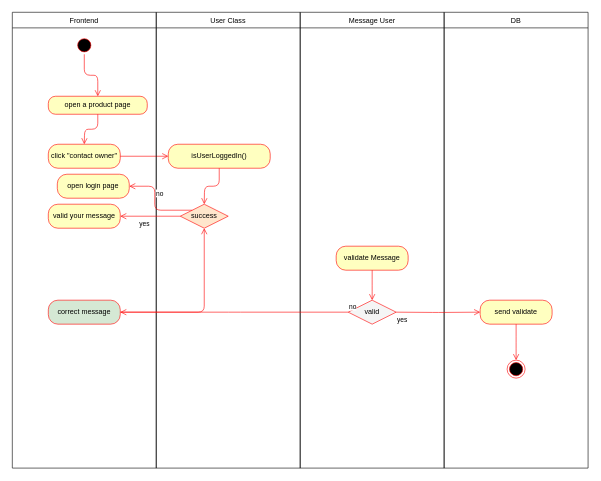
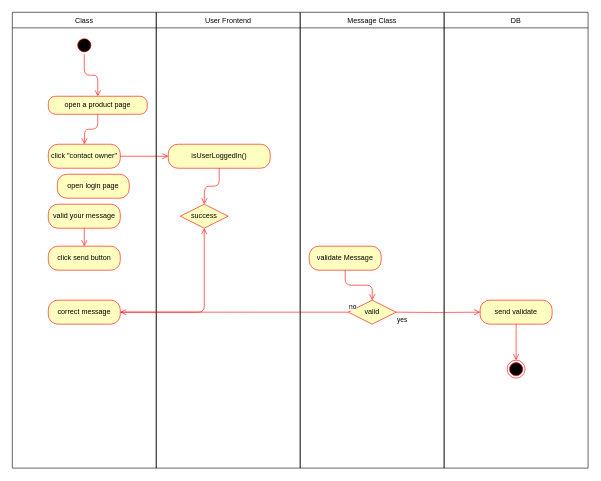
- <mxCell id="2" value="Frontend" style="swimlane;fontStyle=0;childLayout=stackLayout;horizontal=1;startSize=26;fillColor=none;horizontalStack=0;resizeParent=1;resizeParentMax=0;resizeLast=0;collapsible=1;marginBottom=0;" vertex="1" parent="1"><mxGeometry x="20" y="20" width="240" height="760" as="geometry"><mxRectangle x="40" y="40" width="80" height="26" as="alternateBounds" /></mxGeometry></mxCell>
+ <mxCell id="2" value="Class" style="swimlane;fontStyle=0;childLayout=stackLayout;horizontal=1;startSize=26;fillColor=none;horizontalStack=0;resizeParent=1;resizeParentMax=0;resizeLast=0;collapsible=1;marginBottom=0;" vertex="1" parent="1"><mxGeometry x="20" y="20" width="240" height="760" as="geometry"><mxRectangle x="40" y="40" width="80" height="26" as="alternateBounds" /></mxGeometry></mxCell>
- <mxCell id="11" value="User Class" style="swimlane;fontStyle=0;childLayout=stackLayout;horizontal=1;startSize=26;fillColor=none;horizontalStack=0;resizeParent=1;resizeParentMax=0;resizeLast=0;collapsible=1;marginBottom=0;" vertex="1" parent="1"><mxGeometry x="260" y="20" width="240" height="760" as="geometry"><mxRectangle x="280" y="40" width="90" height="26" as="alternateBounds" /></mxGeometry></mxCell>
+ <mxCell id="11" value="User Frontend" style="swimlane;fontStyle=0;childLayout=stackLayout;horizontal=1;startSize=26;fillColor=none;horizontalStack=0;resizeParent=1;resizeParentMax=0;resizeLast=0;collapsible=1;marginBottom=0;" vertex="1" parent="1"><mxGeometry x="260" y="20" width="240" height="760" as="geometry"><mxRectangle x="280" y="40" width="90" height="26" as="alternateBounds" /></mxGeometry></mxCell>
- <mxCell id="19" value="Message User" style="swimlane;fontStyle=0;childLayout=stackLayout;horizontal=1;startSize=26;fillColor=none;horizontalStack=0;resizeParent=1;resizeParentMax=0;resizeLast=0;collapsible=1;marginBottom=0;" vertex="1" parent="1"><mxGeometry x="500" y="20" width="240" height="760" as="geometry"><mxRectangle x="520" y="40" width="50" height="26" as="alternateBounds" /></mxGeometry></mxCell>
+ <mxCell id="19" value="Message Class" style="swimlane;fontStyle=0;childLayout=stackLayout;horizontal=1;startSize=26;fillColor=none;horizontalStack=0;resizeParent=1;resizeParentMax=0;resizeLast=0;collapsible=1;marginBottom=0;" vertex="1" parent="1"><mxGeometry x="500" y="20" width="240" height="760" as="geometry"><mxRectangle x="520" y="40" width="50" height="26" as="alternateBounds" /></mxGeometry></mxCell>
- <mxCell id="15" value="no" style="edgeStyle=orthogonalEdgeStyle;html=1;align=left;verticalAlign=bottom;endArrow=open;endSize=8;strokeColor=#ff0000;exitX=0;exitY=0;exitDx=0;exitDy=0;entryX=1;entryY=0.5;entryDx=0;entryDy=0;" edge="1" source="14" parent="1" target="17"><mxGeometry x="0.125" relative="1" as="geometry"><mxPoint x="480" y="360" as="targetPoint" /><mxPoint as="offset" /></mxGeometry></mxCell>
- <mxCell id="16" value="yes" style="edgeStyle=orthogonalEdgeStyle;html=1;align=left;verticalAlign=top;endArrow=open;endSize=8;strokeColor=#ff0000;exitX=0;exitY=0.5;exitDx=0;exitDy=0;entryX=1;entryY=0.5;entryDx=0;entryDy=0;" edge="1" source="14" parent="1" target="9"><mxGeometry x="0.4" relative="1" as="geometry"><mxPoint x="210" y="360" as="targetPoint" /><mxPoint as="offset" /></mxGeometry></mxCell>
- <mxCell id="14" value="success" style="rhombus;whiteSpace=wrap;html=1;fillColor=#ffe6cc;strokeColor=#ff0000;" vertex="1" parent="1"><mxGeometry x="300" y="340" width="80" height="40" as="geometry" /></mxCell>
+ <mxCell id="14" value="success" style="rhombus;whiteSpace=wrap;html=1;fillColor=#ffffc0;strokeColor=#ff0000;" vertex="1" parent="1"><mxGeometry x="300" y="340" width="80" height="40" as="geometry" /></mxCell>
+ <mxCell id="10" value="" style="edgeStyle=orthogonalEdgeStyle;html=1;verticalAlign=bottom;endArrow=open;endSize=8;strokeColor=#ff0000;" edge="1" source="9" parent="1" target="18"><mxGeometry relative="1" as="geometry"><mxPoint x="140" y="430" as="targetPoint" /></mxGeometry></mxCell>
+ <mxCell id="18" value="click send button" style="rounded=1;whiteSpace=wrap;html=1;arcSize=40;fontColor=#000000;fillColor=#ffffc0;strokeColor=#ff0000;" vertex="1" parent="1"><mxGeometry x="80" y="410" width="120" height="40" as="geometry" /></mxCell>
- <mxCell id="21" value="validate Message" style="rounded=1;whiteSpace=wrap;html=1;arcSize=40;fontColor=#000000;fillColor=#ffffc0;strokeColor=#ff0000;" vertex="1" parent="1"><mxGeometry x="560" y="410" width="120" height="40" as="geometry" /></mxCell>
+ <mxCell id="21" value="validate Message" style="rounded=1;whiteSpace=wrap;html=1;arcSize=40;fontColor=#000000;fillColor=#ffffc0;strokeColor=#ff0000;" vertex="1" parent="1"><mxGeometry x="515" y="410" width="120" height="40" as="geometry" /></mxCell>
- <mxCell id="26" value="correct message" style="rounded=1;whiteSpace=wrap;html=1;arcSize=40;fontColor=#000000;fillColor=#d5e8d4;strokeColor=#ff0000;" vertex="1" parent="1"><mxGeometry x="80" y="500" width="120" height="40" as="geometry" /></mxCell>
+ <mxCell id="26" value="correct message" style="rounded=1;whiteSpace=wrap;html=1;arcSize=40;fontColor=#000000;fillColor=#ffffc0;strokeColor=#ff0000;" vertex="1" parent="1"><mxGeometry x="80" y="500" width="120" height="40" as="geometry" /></mxCell>
- <mxCell id="23" value="valid" style="rhombus;whiteSpace=wrap;html=1;fillColor=#f5f5f5;strokeColor=#ff0000;" vertex="1" parent="1"><mxGeometry x="580" y="500" width="80" height="40" as="geometry" /></mxCell>
+ <mxCell id="23" value="valid" style="rhombus;whiteSpace=wrap;html=1;fillColor=#ffffc0;strokeColor=#ff0000;" vertex="1" parent="1"><mxGeometry x="580" y="500" width="80" height="40" as="geometry" /></mxCell>
